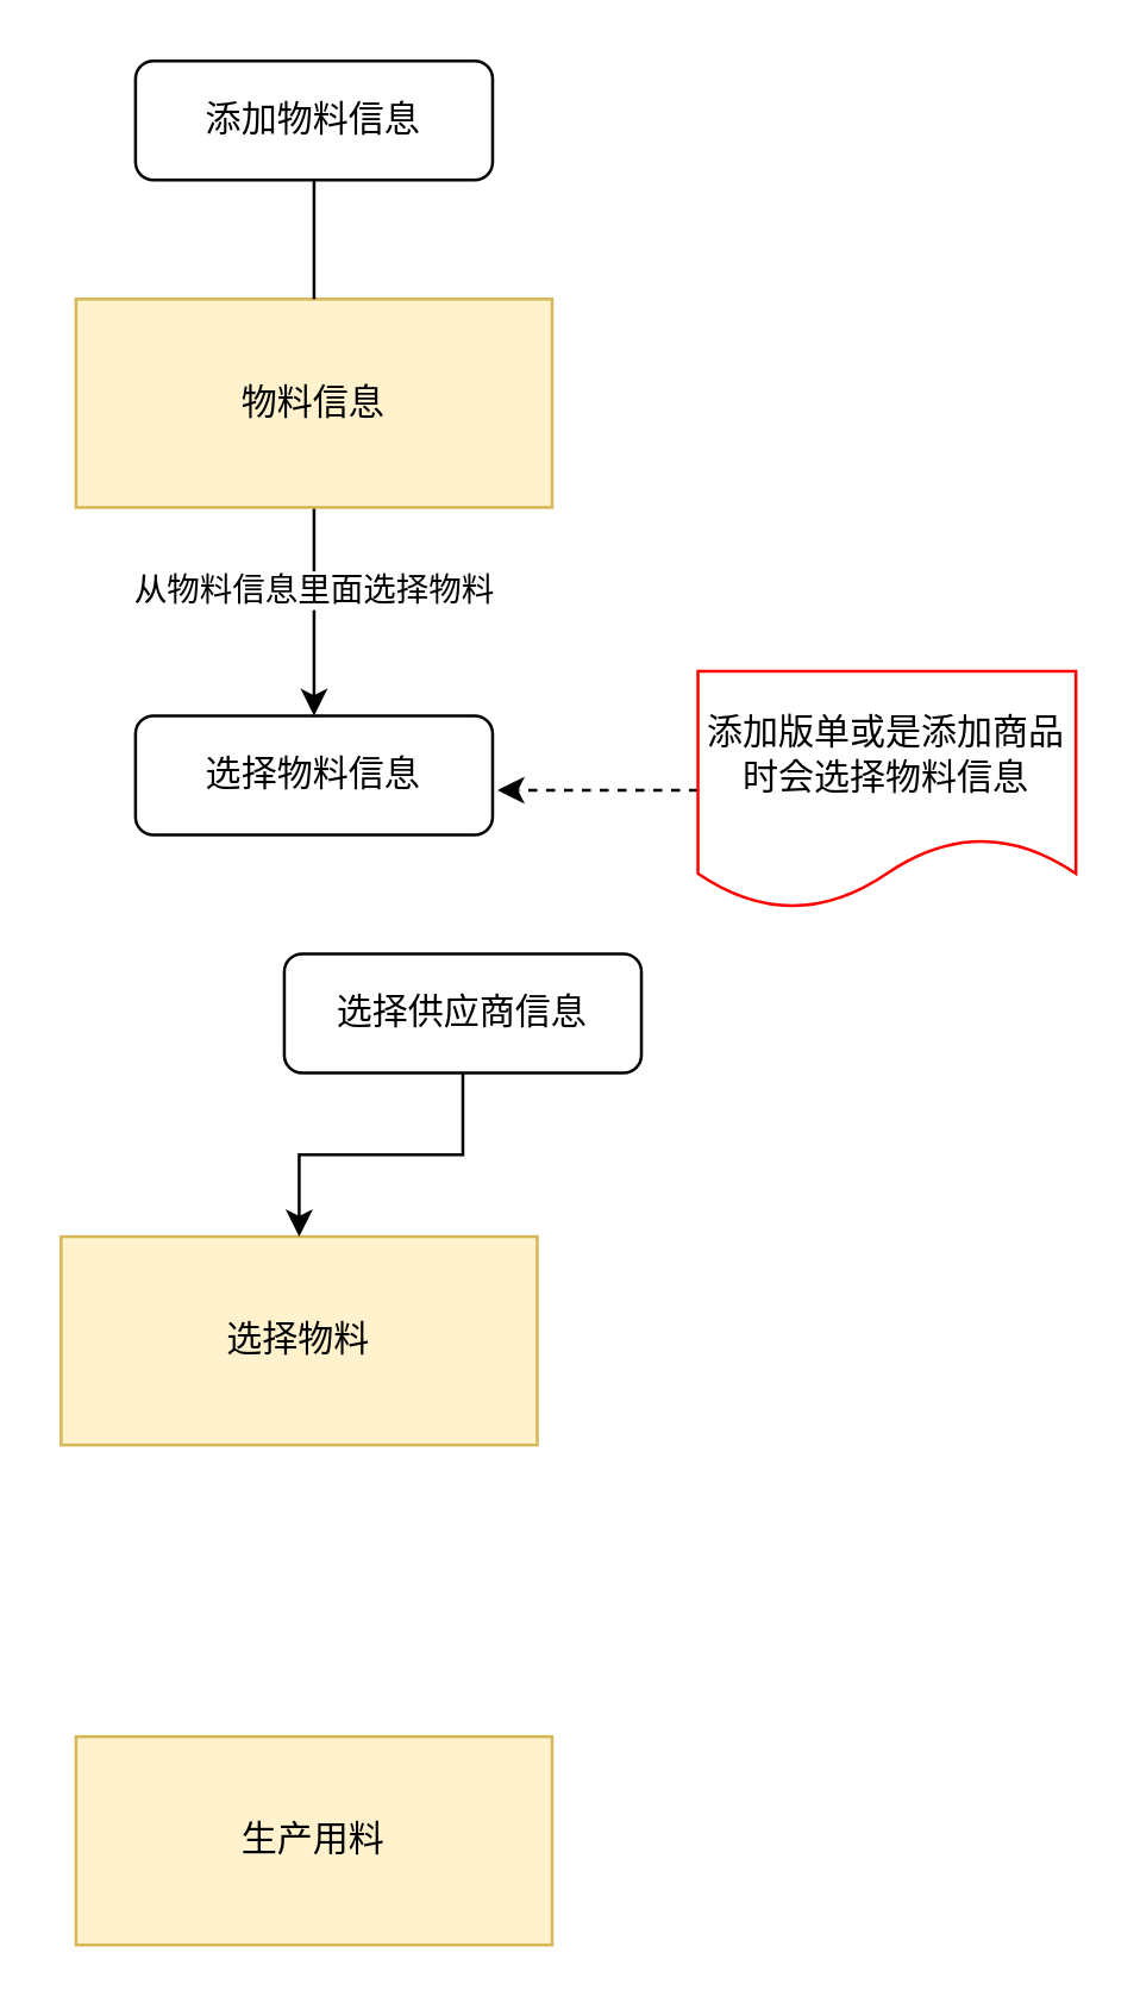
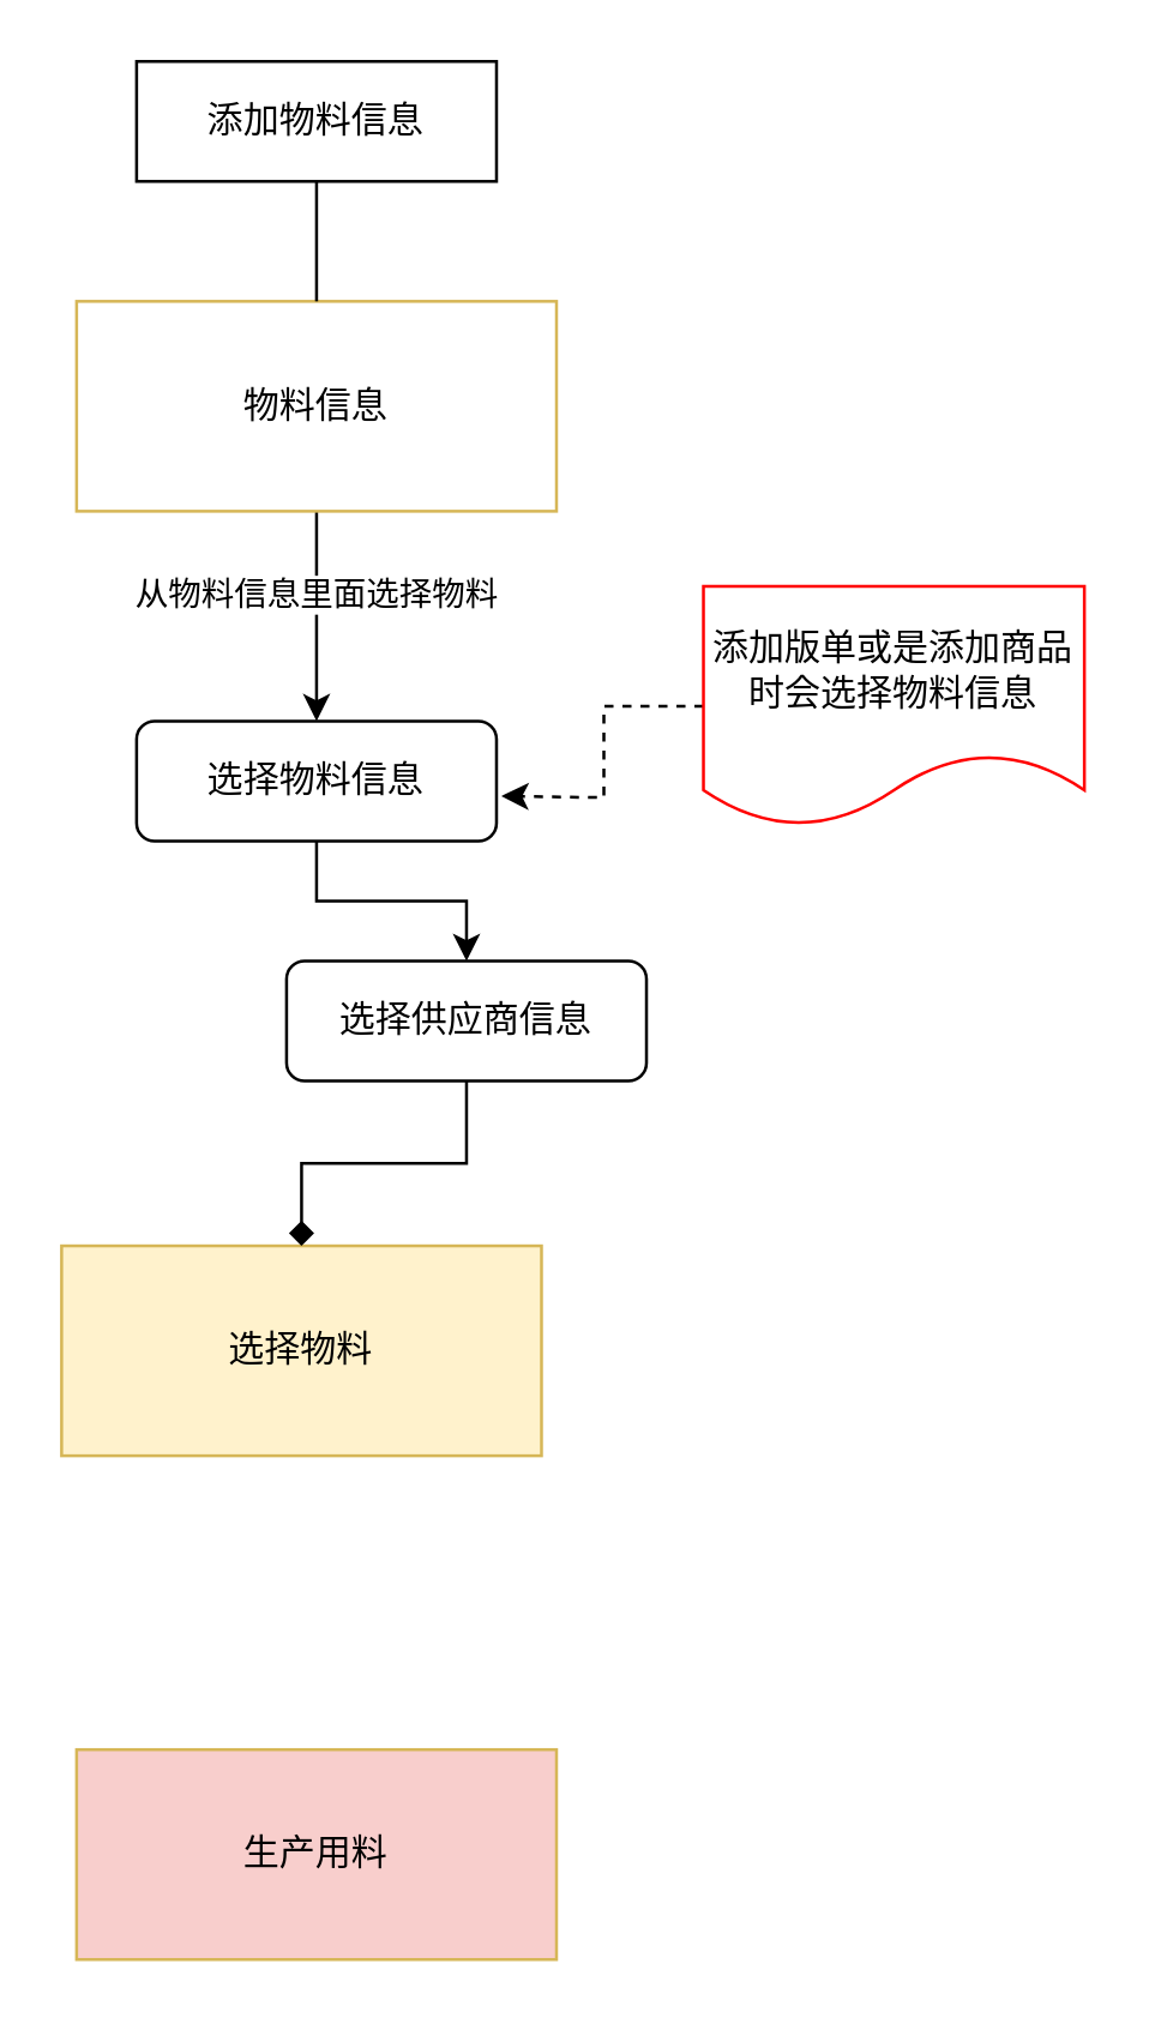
- <mxCell id="6" value="添加物料信息" style="rounded=1;whiteSpace=wrap;html=1;fontSize=12;glass=0;strokeWidth=1;shadow=0;" vertex="1" parent="1"><mxGeometry x="45" y="20" width="120" height="40" as="geometry" /></mxCell>
+ <mxCell id="6" value="添加物料信息" style="whiteSpace=wrap;html=1;fontSize=12;glass=0;strokeWidth=1;shadow=0;rounded=0;" vertex="1" parent="1"><mxGeometry x="45" y="20" width="120" height="40" as="geometry" /></mxCell>
- <mxCell id="4" value="物料信息" style="rounded=0;whiteSpace=wrap;html=1;fillColor=#fff2cc;strokeColor=#d6b656;" vertex="1" parent="1"><mxGeometry x="25" y="100" width="160" height="70" as="geometry" /></mxCell>
+ <mxCell id="4" value="物料信息" style="rounded=0;whiteSpace=wrap;html=1;fillColor=#ffffff;strokeColor=#d6b656;" vertex="1" parent="1"><mxGeometry x="25" y="100" width="160" height="70" as="geometry" /></mxCell>
- <mxCell id="14" value="添加版单或是添加商品时会选择物料信息" style="shape=document;whiteSpace=wrap;html=1;boundedLbl=1;strokeColor=#FF0000;" vertex="1" parent="1"><mxGeometry x="234" y="225" width="127" height="80" as="geometry" /></mxCell>
+ <mxCell id="14" value="添加版单或是添加商品时会选择物料信息" style="shape=document;whiteSpace=wrap;html=1;boundedLbl=1;strokeColor=#FF0000;" vertex="1" parent="1"><mxGeometry x="234" y="195" width="127" height="80" as="geometry" /></mxCell>
+ <mxCell id="9" style="edgeStyle=orthogonalEdgeStyle;rounded=0;orthogonalLoop=1;jettySize=auto;html=1;exitX=0.5;exitY=1;exitDx=0;exitDy=0;entryX=0.5;entryY=0;entryDx=0;entryDy=0;" edge="1" parent="1" source="10" target="12"><mxGeometry relative="1" as="geometry" /></mxCell>
- <mxCell id="11" style="edgeStyle=orthogonalEdgeStyle;rounded=0;orthogonalLoop=1;jettySize=auto;html=1;exitX=0.5;exitY=1;exitDx=0;exitDy=0;entryX=0.5;entryY=0;entryDx=0;entryDy=0;" edge="1" parent="1" source="12" target="7"><mxGeometry relative="1" as="geometry" /></mxCell>
+ <mxCell id="11" style="edgeStyle=orthogonalEdgeStyle;rounded=0;orthogonalLoop=1;jettySize=auto;html=1;exitX=0.5;exitY=1;exitDx=0;exitDy=0;entryX=0.5;entryY=0;entryDx=0;entryDy=0;endArrow=diamond;" edge="1" parent="1" source="12" target="7"><mxGeometry relative="1" as="geometry" /></mxCell>
- <mxCell id="8" value="生产用料" style="rounded=0;whiteSpace=wrap;html=1;fillColor=#fff2cc;strokeColor=#d6b656;" vertex="1" parent="1"><mxGeometry x="25" y="583" width="160" height="70" as="geometry" /></mxCell>
+ <mxCell id="8" value="生产用料" style="rounded=0;whiteSpace=wrap;html=1;fillColor=#f8cecc;strokeColor=#d6b656;" vertex="1" parent="1"><mxGeometry x="25" y="583" width="160" height="70" as="geometry" /></mxCell>
